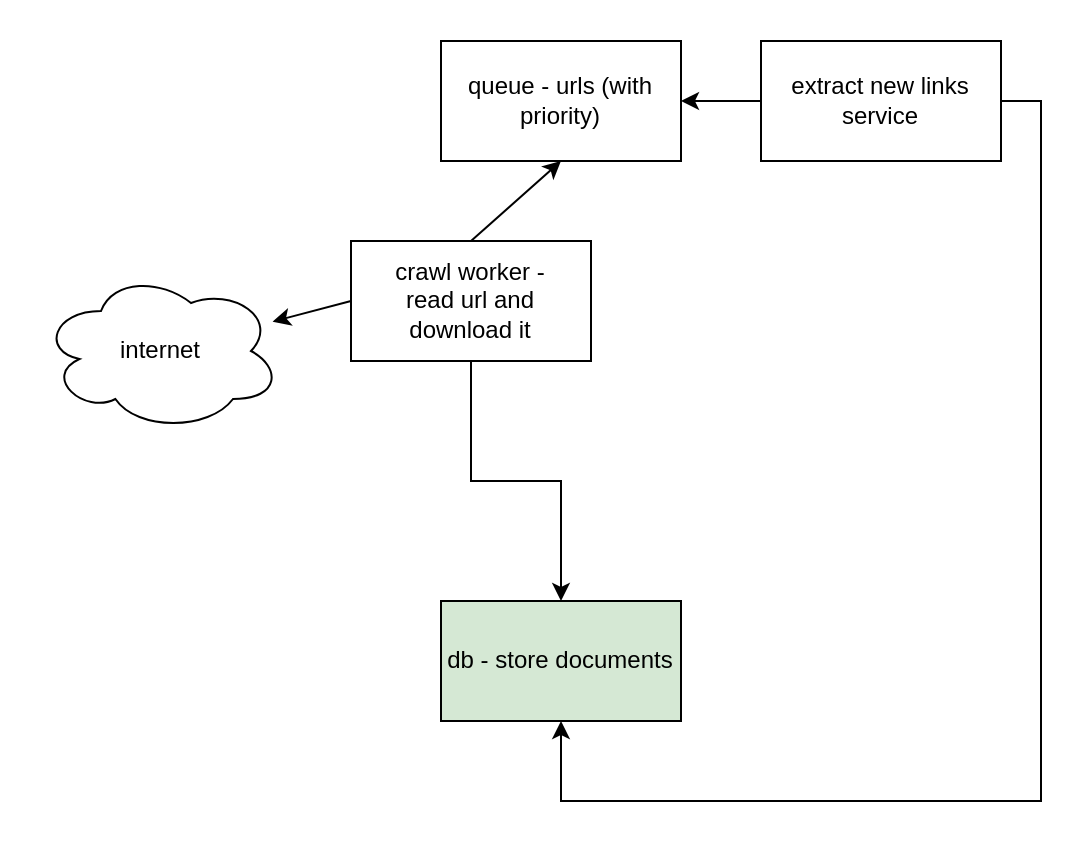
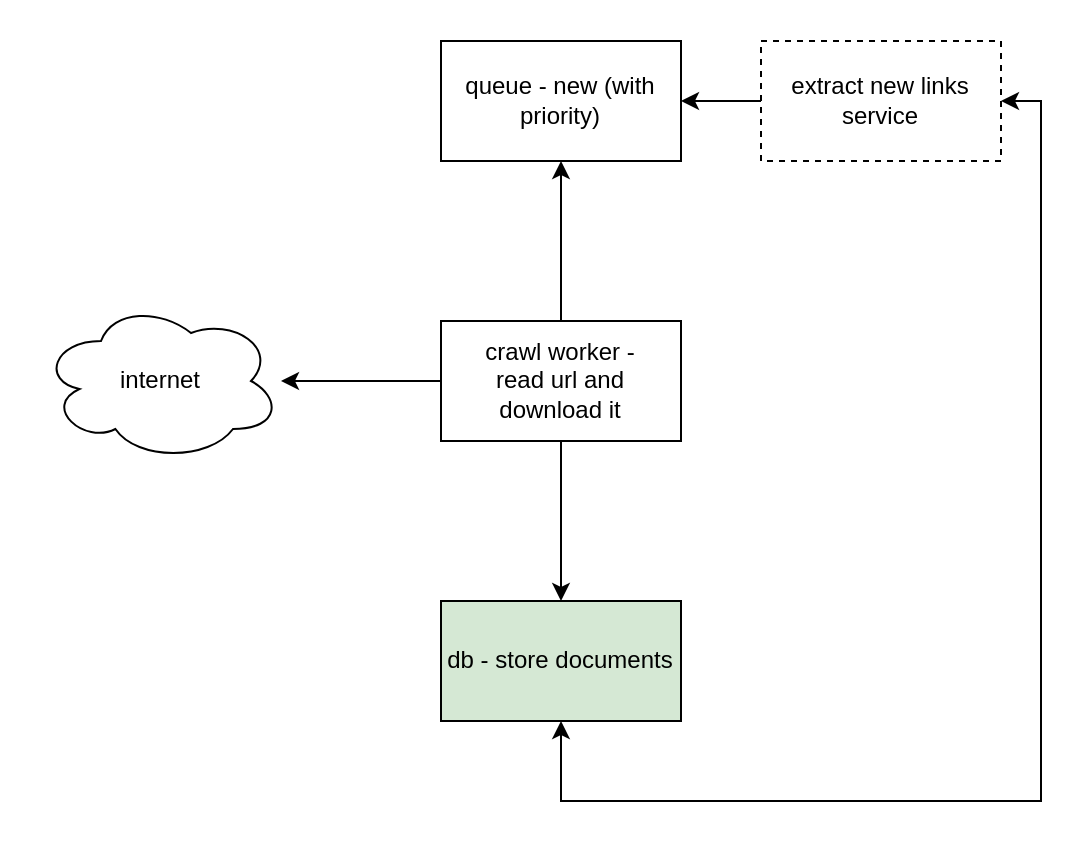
- <mxCell id="8" value="queue - urls (with priority)" style="rounded=0;whiteSpace=wrap;html=1;" vertex="1" parent="1"><mxGeometry x="220" y="20" width="120" height="60" as="geometry" /></mxCell>
+ <mxCell id="8" value="queue - new (with priority)" style="rounded=0;whiteSpace=wrap;html=1;" vertex="1" parent="1"><mxGeometry x="220" y="20" width="120" height="60" as="geometry" /></mxCell>
- <mxCell id="7" value="extract new links service" style="rounded=0;whiteSpace=wrap;html=1;" vertex="1" parent="1"><mxGeometry x="380" y="20" width="120" height="60" as="geometry" /></mxCell>
+ <mxCell id="7" value="extract new links service" style="rounded=0;whiteSpace=wrap;html=1;dashed=1;" vertex="1" parent="1"><mxGeometry x="380" y="20" width="120" height="60" as="geometry" /></mxCell>
- <mxCell id="4" value="" style="edgeStyle=orthogonalEdgeStyle;rounded=0;orthogonalLoop=1;jettySize=auto;html=1;startArrow=classic;startFill=1;entryX=1;entryY=0.5;entryDx=0;entryDy=0;endArrow=none;" edge="1" parent="1" source="5" target="7"><mxGeometry relative="1" as="geometry"><mxPoint x="280" y="440" as="targetPoint" /><Array as="points"><mxPoint x="280" y="400" /><mxPoint x="520" y="400" /><mxPoint x="520" y="50" /></Array></mxGeometry></mxCell>
+ <mxCell id="4" value="" style="edgeStyle=orthogonalEdgeStyle;rounded=0;orthogonalLoop=1;jettySize=auto;html=1;startArrow=classic;startFill=1;entryX=1;entryY=0.5;entryDx=0;entryDy=0;" edge="1" parent="1" source="5" target="7"><mxGeometry relative="1" as="geometry"><mxPoint x="280" y="440" as="targetPoint" /><Array as="points"><mxPoint x="280" y="400" /><mxPoint x="520" y="400" /><mxPoint x="520" y="50" /></Array></mxGeometry></mxCell>
- <mxCell id="3" value="crawl worker - &lt;br&gt;read url and download it" style="rounded=0;whiteSpace=wrap;html=1;" vertex="1" parent="1"><mxGeometry x="175" y="120" width="120" height="60" as="geometry" /></mxCell>
+ <mxCell id="3" value="crawl worker - &lt;br&gt;read url and download it" style="rounded=0;whiteSpace=wrap;html=1;" vertex="1" parent="1"><mxGeometry x="220" y="160" width="120" height="60" as="geometry" /></mxCell>
- <mxCell id="11" value="internet" style="ellipse;shape=cloud;whiteSpace=wrap;html=1;" vertex="1" parent="1"><mxGeometry x="20" y="135" width="120" height="80" as="geometry" /></mxCell>
+ <mxCell id="11" value="internet" style="ellipse;shape=cloud;whiteSpace=wrap;html=1;" vertex="1" parent="1"><mxGeometry x="20" y="150" width="120" height="80" as="geometry" /></mxCell>
